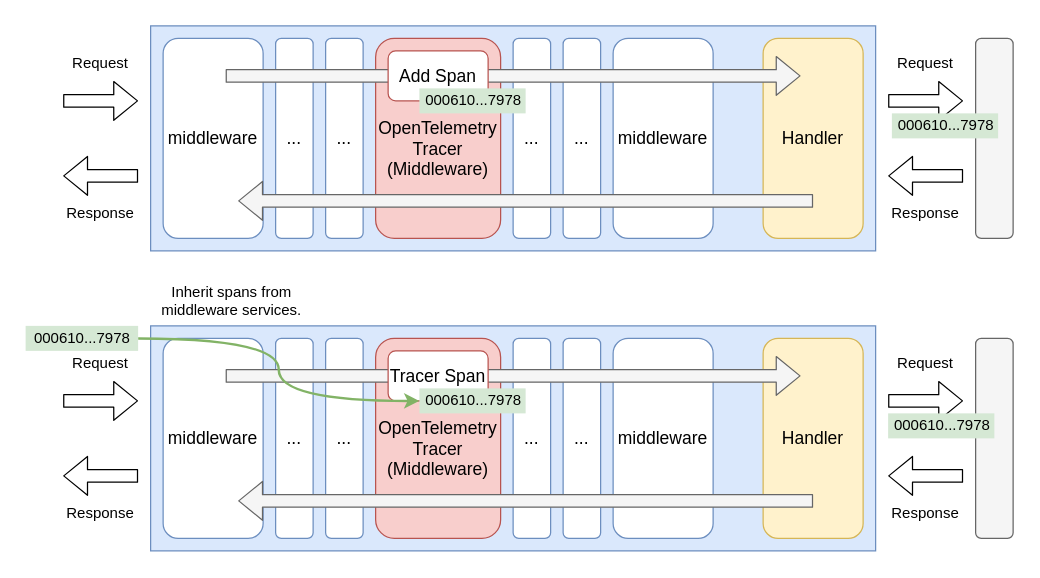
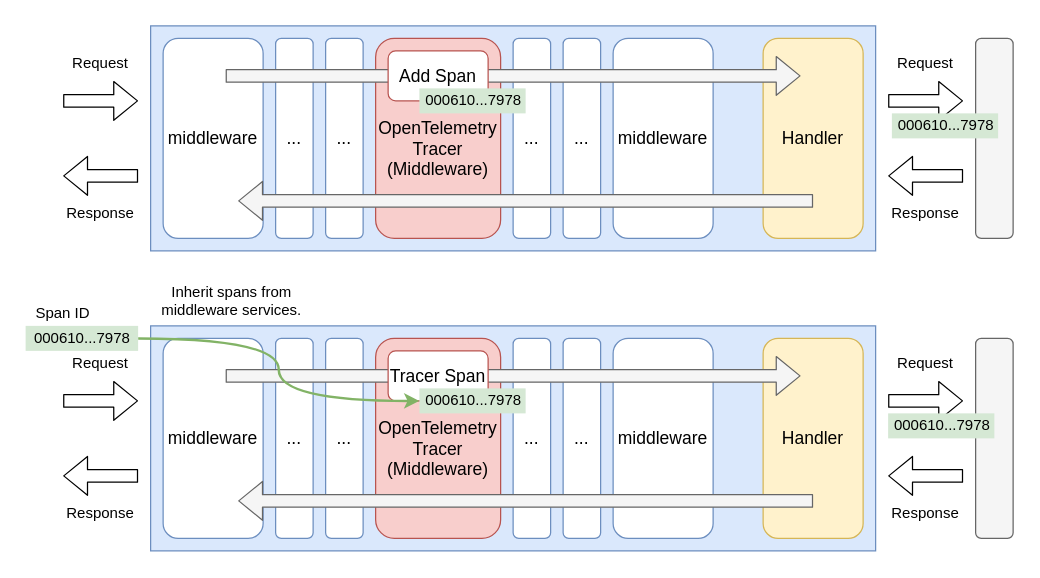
+ <mxCell id="51" value="Span ID" style="text;html=1;strokeColor=none;fillColor=none;align=center;verticalAlign=middle;whiteSpace=wrap;rounded=0;" parent="1" vertex="1"><mxGeometry x="20" y="240" width="60" height="20" as="geometry" /></mxCell>
